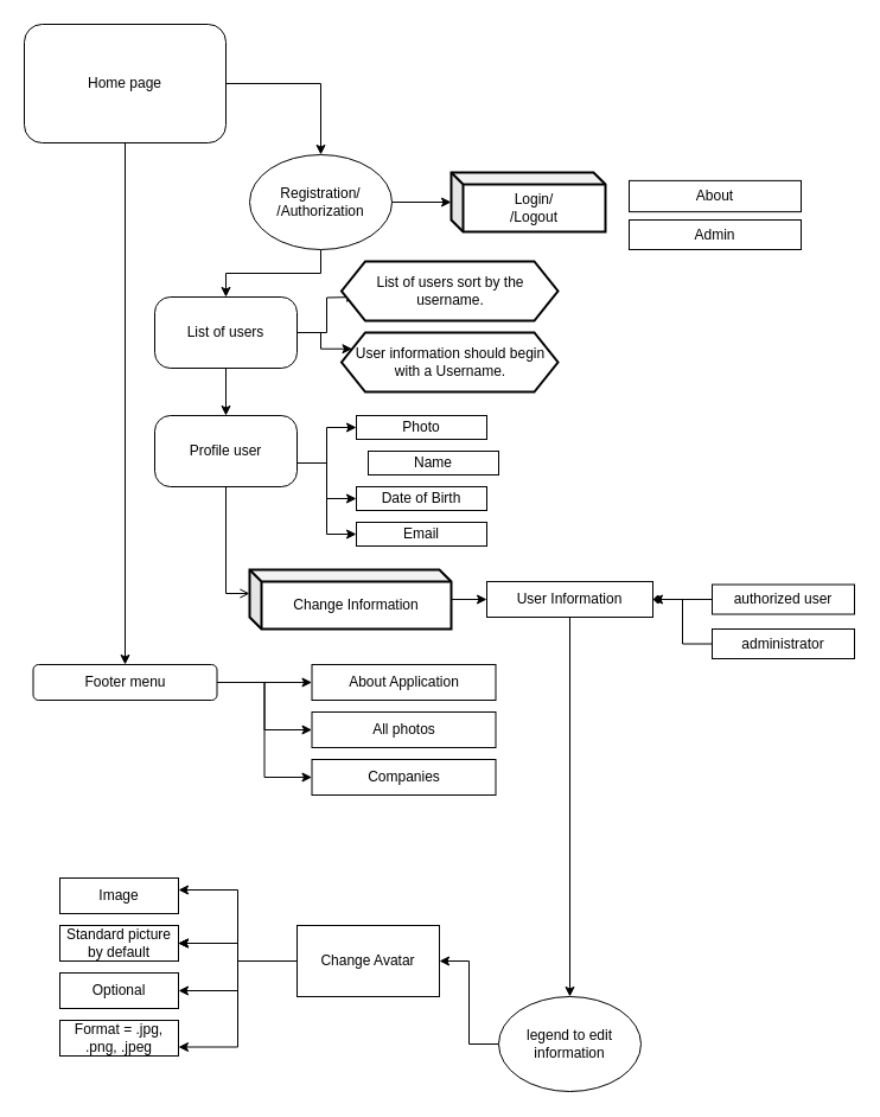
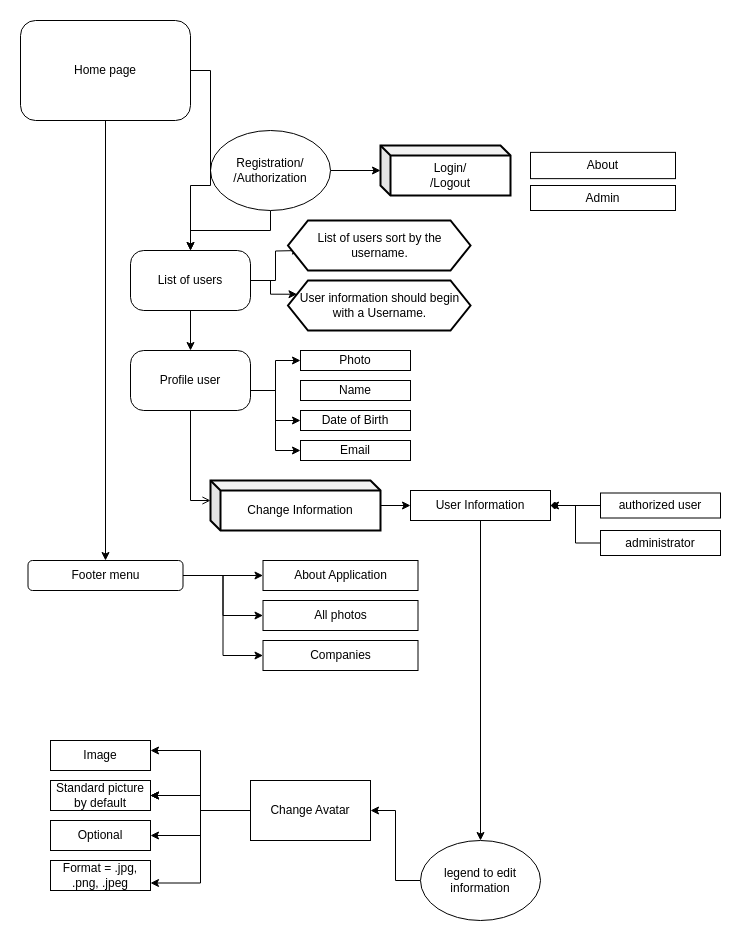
- <mxCell id="9" style="edgeStyle=orthogonalEdgeStyle;rounded=0;orthogonalLoop=1;jettySize=auto;html=1;exitX=1;exitY=0.5;exitDx=0;exitDy=0;" edge="1" parent="1" source="11" target="8"><mxGeometry relative="1" as="geometry" /></mxCell>
+ <mxCell id="9" style="edgeStyle=orthogonalEdgeStyle;rounded=0;orthogonalLoop=1;jettySize=auto;html=1;exitX=1;exitY=0.5;exitDx=0;exitDy=0;" edge="1" parent="1" source="11" target="5"><mxGeometry relative="1" as="geometry" /></mxCell>
- <mxCell id="21" value="Name" style="rounded=0;whiteSpace=wrap;html=1;" vertex="1" parent="1"><mxGeometry x="310" y="380" width="110" height="20" as="geometry" /></mxCell>
+ <mxCell id="21" value="Name" style="rounded=0;whiteSpace=wrap;html=1;" vertex="1" parent="1"><mxGeometry x="300" y="380" width="110" height="20" as="geometry" /></mxCell>
